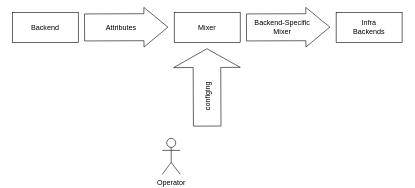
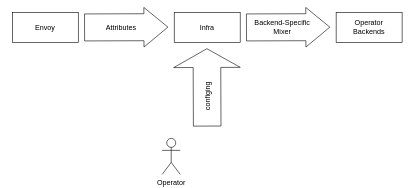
- <mxCell id="2" value="Backend" style="rounded=0;whiteSpace=wrap;html=1;" vertex="1" parent="1"><mxGeometry x="20" y="20" width="110" height="50" as="geometry" /></mxCell>
+ <mxCell id="2" value="Envoy" style="rounded=0;whiteSpace=wrap;html=1;" vertex="1" parent="1"><mxGeometry x="20" y="20" width="110" height="50" as="geometry" /></mxCell>
- <mxCell id="3" value="Mixer" style="rounded=0;whiteSpace=wrap;html=1;" vertex="1" parent="1"><mxGeometry x="290" y="20" width="110" height="50" as="geometry" /></mxCell>
+ <mxCell id="3" value="Infra" style="rounded=0;whiteSpace=wrap;html=1;" vertex="1" parent="1"><mxGeometry x="290" y="20" width="110" height="50" as="geometry" /></mxCell>
- <mxCell id="4" value="Infra&lt;br&gt;Backends" style="rounded=0;whiteSpace=wrap;html=1;" vertex="1" parent="1"><mxGeometry x="560" y="20" width="110" height="50" as="geometry" /></mxCell>
+ <mxCell id="4" value="Operator&lt;br&gt;Backends" style="rounded=0;whiteSpace=wrap;html=1;" vertex="1" parent="1"><mxGeometry x="560" y="20" width="110" height="50" as="geometry" /></mxCell>
